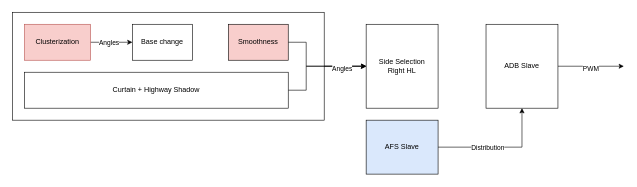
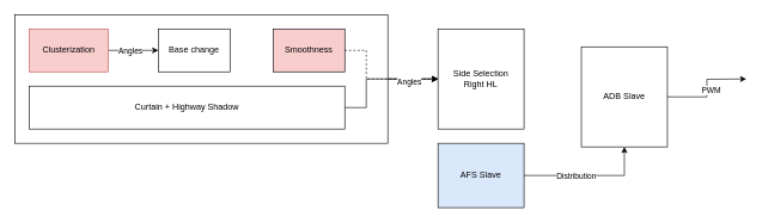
- <mxCell id="8" value="" style="edgeStyle=orthogonalEdgeStyle;rounded=0;orthogonalLoop=1;jettySize=auto;html=1;" edge="1" parent="1" source="9" target="13"><mxGeometry relative="1" as="geometry"><Array as="points"><mxPoint x="510" y="70" /><mxPoint x="510" y="110" /></Array></mxGeometry></mxCell>
+ <mxCell id="8" value="" style="edgeStyle=orthogonalEdgeStyle;rounded=0;orthogonalLoop=1;jettySize=auto;html=1;dashed=1;" edge="1" parent="1" source="9" target="13"><mxGeometry relative="1" as="geometry"><Array as="points"><mxPoint x="510" y="70" /><mxPoint x="510" y="110" /></Array></mxGeometry></mxCell>
- <mxCell id="16" value="ADB Slave" style="rounded=0;whiteSpace=wrap;html=1;" vertex="1" parent="1"><mxGeometry x="810" y="40" width="120" height="140" as="geometry" /></mxCell>
+ <mxCell id="16" value="ADB Slave" style="rounded=0;whiteSpace=wrap;html=1;" vertex="1" parent="1"><mxGeometry x="810" y="65" width="120" height="140" as="geometry" /></mxCell>
